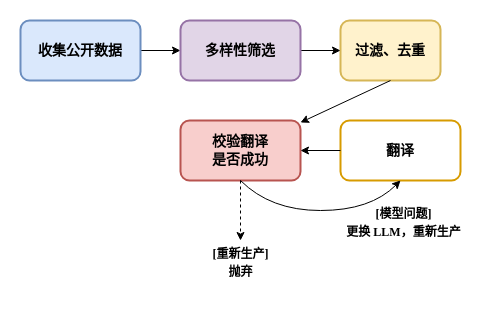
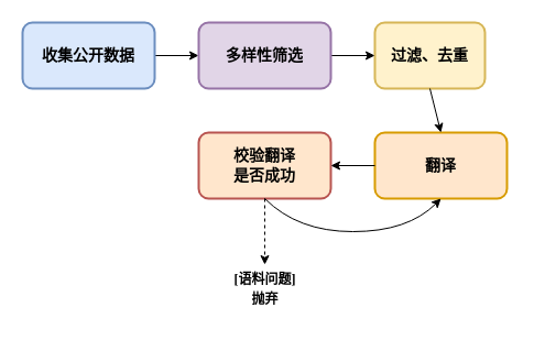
- <mxCell id="8" value="" style="endArrow=classic;html=1;rounded=0;exitX=0.5;exitY=1;exitDx=0;exitDy=0;" edge="1" parent="1" source="5" target="9"><mxGeometry width="50" height="50" relative="1" as="geometry"><mxPoint x="250" y="190" as="sourcePoint" /><mxPoint x="300" y="140" as="targetPoint" /></mxGeometry></mxCell>
+ <mxCell id="8" value="" style="endArrow=classic;html=1;rounded=0;exitX=0.5;exitY=1;exitDx=0;exitDy=0;entryX=0.5;entryY=0;entryDx=0;entryDy=0;" edge="1" parent="1" source="5" target="7"><mxGeometry width="50" height="50" relative="1" as="geometry"><mxPoint x="250" y="190" as="sourcePoint" /><mxPoint x="300" y="140" as="targetPoint" /></mxGeometry></mxCell>
- <mxCell id="9" value="&lt;font face=&quot;华文中宋&quot; style=&quot;font-size: 14px;&quot;&gt;校验翻译&lt;br style=&quot;font-size: 14px;&quot;&gt;是否成功&lt;/font&gt;" style="rounded=1;whiteSpace=wrap;html=1;fillColor=#f8cecc;strokeColor=#b85450;fontStyle=1;strokeWidth=2;fontSize=14;" vertex="1" parent="1"><mxGeometry x="180" y="120" width="120" height="60" as="geometry" /></mxCell>
+ <mxCell id="9" value="&lt;font face=&quot;华文中宋&quot; style=&quot;font-size: 14px;&quot;&gt;校验翻译&lt;br style=&quot;font-size: 14px;&quot;&gt;是否成功&lt;/font&gt;" style="rounded=1;whiteSpace=wrap;html=1;fillColor=#ffe6cc;strokeColor=#b85450;fontStyle=1;strokeWidth=2;fontSize=14;" vertex="1" parent="1"><mxGeometry x="180" y="120" width="120" height="60" as="geometry" /></mxCell>
- <mxCell id="7" value="&lt;font face=&quot;华文中宋&quot; style=&quot;font-size: 14px;&quot;&gt;翻译&lt;/font&gt;" style="rounded=1;whiteSpace=wrap;html=1;fillColor=#ffffff;strokeColor=#d79b00;fontStyle=1;strokeWidth=2;fontSize=14;" vertex="1" parent="1"><mxGeometry x="340" y="120" width="120" height="60" as="geometry" /></mxCell>
+ <mxCell id="7" value="&lt;font face=&quot;华文中宋&quot; style=&quot;font-size: 14px;&quot;&gt;翻译&lt;/font&gt;" style="rounded=1;whiteSpace=wrap;html=1;fillColor=#ffe6cc;strokeColor=#d79b00;fontStyle=1;strokeWidth=2;fontSize=14;" vertex="1" parent="1"><mxGeometry x="340" y="120" width="120" height="60" as="geometry" /></mxCell>
- <mxCell id="12" value="&lt;p style=&quot;line-height: 150%;&quot;&gt;&lt;font face=&quot;华文中宋&quot;&gt;[模型问题]&lt;br&gt;更换 LLM，重新生产&lt;/font&gt;&lt;/p&gt;" style="text;html=1;align=center;verticalAlign=middle;resizable=0;points=[];autosize=1;strokeColor=none;fillColor=none;fontStyle=1" vertex="1" parent="1"><mxGeometry x="333" y="187" width="140" height="70" as="geometry" /></mxCell>
- <mxCell id="14" value="&lt;p style=&quot;line-height: 150%;&quot;&gt;&lt;font face=&quot;华文中宋&quot;&gt;[重新生产]&lt;br&gt;抛弃&lt;/font&gt;&lt;/p&gt;" style="text;html=1;align=center;verticalAlign=middle;resizable=0;points=[];autosize=1;strokeColor=none;fillColor=none;fontStyle=1" vertex="1" parent="1"><mxGeometry x="200" y="227" width="80" height="70" as="geometry" /></mxCell>
+ <mxCell id="14" value="&lt;p style=&quot;line-height: 150%;&quot;&gt;&lt;font face=&quot;华文中宋&quot;&gt;[语料问题]&lt;br&gt;抛弃&lt;/font&gt;&lt;/p&gt;" style="text;html=1;align=center;verticalAlign=middle;resizable=0;points=[];autosize=1;strokeColor=none;fillColor=none;fontStyle=1" vertex="1" parent="1"><mxGeometry x="200" y="227" width="80" height="70" as="geometry" /></mxCell>
